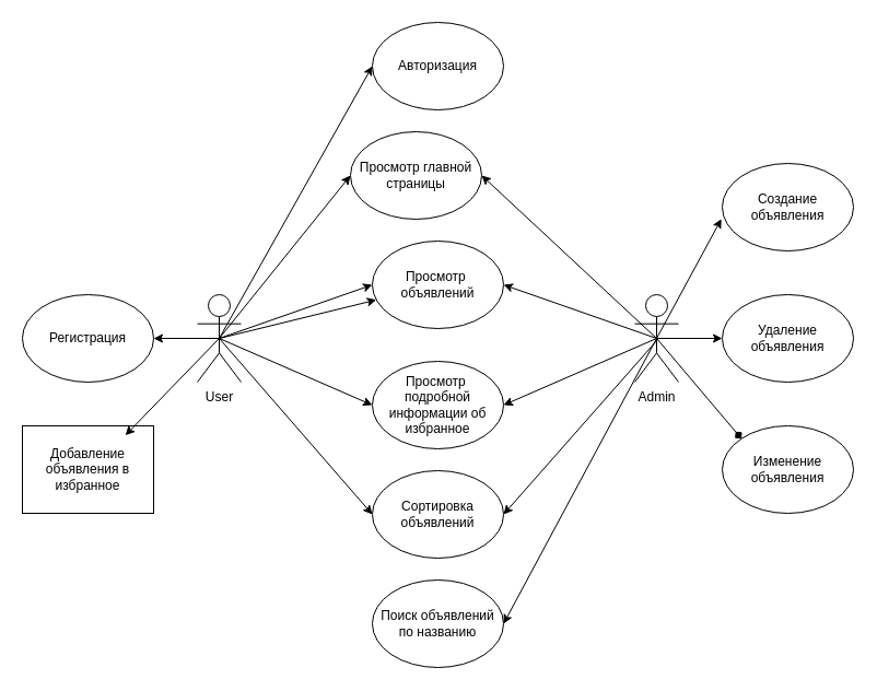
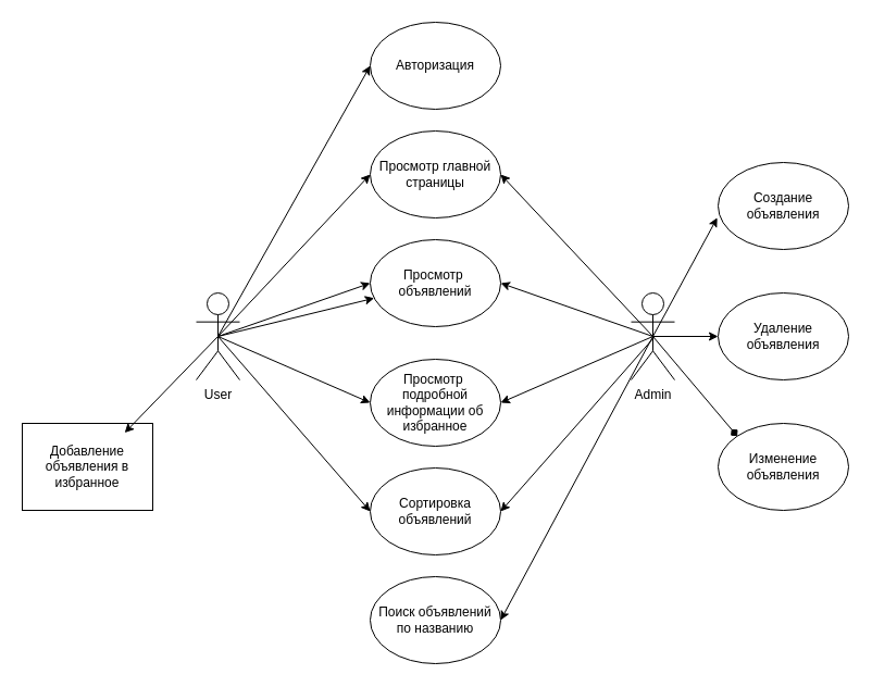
- <mxCell id="6" value="Просмотр главной страницы" style="ellipse;whiteSpace=wrap;html=1;" vertex="1" parent="1"><mxGeometry x="320" y="120" width="120" height="80" as="geometry" /></mxCell>
+ <mxCell id="6" value="Просмотр главной страницы" style="ellipse;whiteSpace=wrap;html=1;" vertex="1" parent="1"><mxGeometry x="340" y="120" width="120" height="80" as="geometry" /></mxCell>
- <mxCell id="5" value="Регистрация" style="ellipse;whiteSpace=wrap;html=1;" vertex="1" parent="1"><mxGeometry x="20" y="269" width="120" height="80" as="geometry" /></mxCell>
- <mxCell id="7" value="" style="endArrow=classic;html=1;exitX=0.5;exitY=0.5;exitDx=0;exitDy=0;exitPerimeter=0;entryX=1;entryY=0.5;entryDx=0;entryDy=0;" edge="1" parent="1" source="2" target="5"><mxGeometry width="50" height="50" relative="1" as="geometry"><mxPoint x="420" y="239" as="sourcePoint" /><mxPoint x="470" y="189" as="targetPoint" /></mxGeometry></mxCell>
